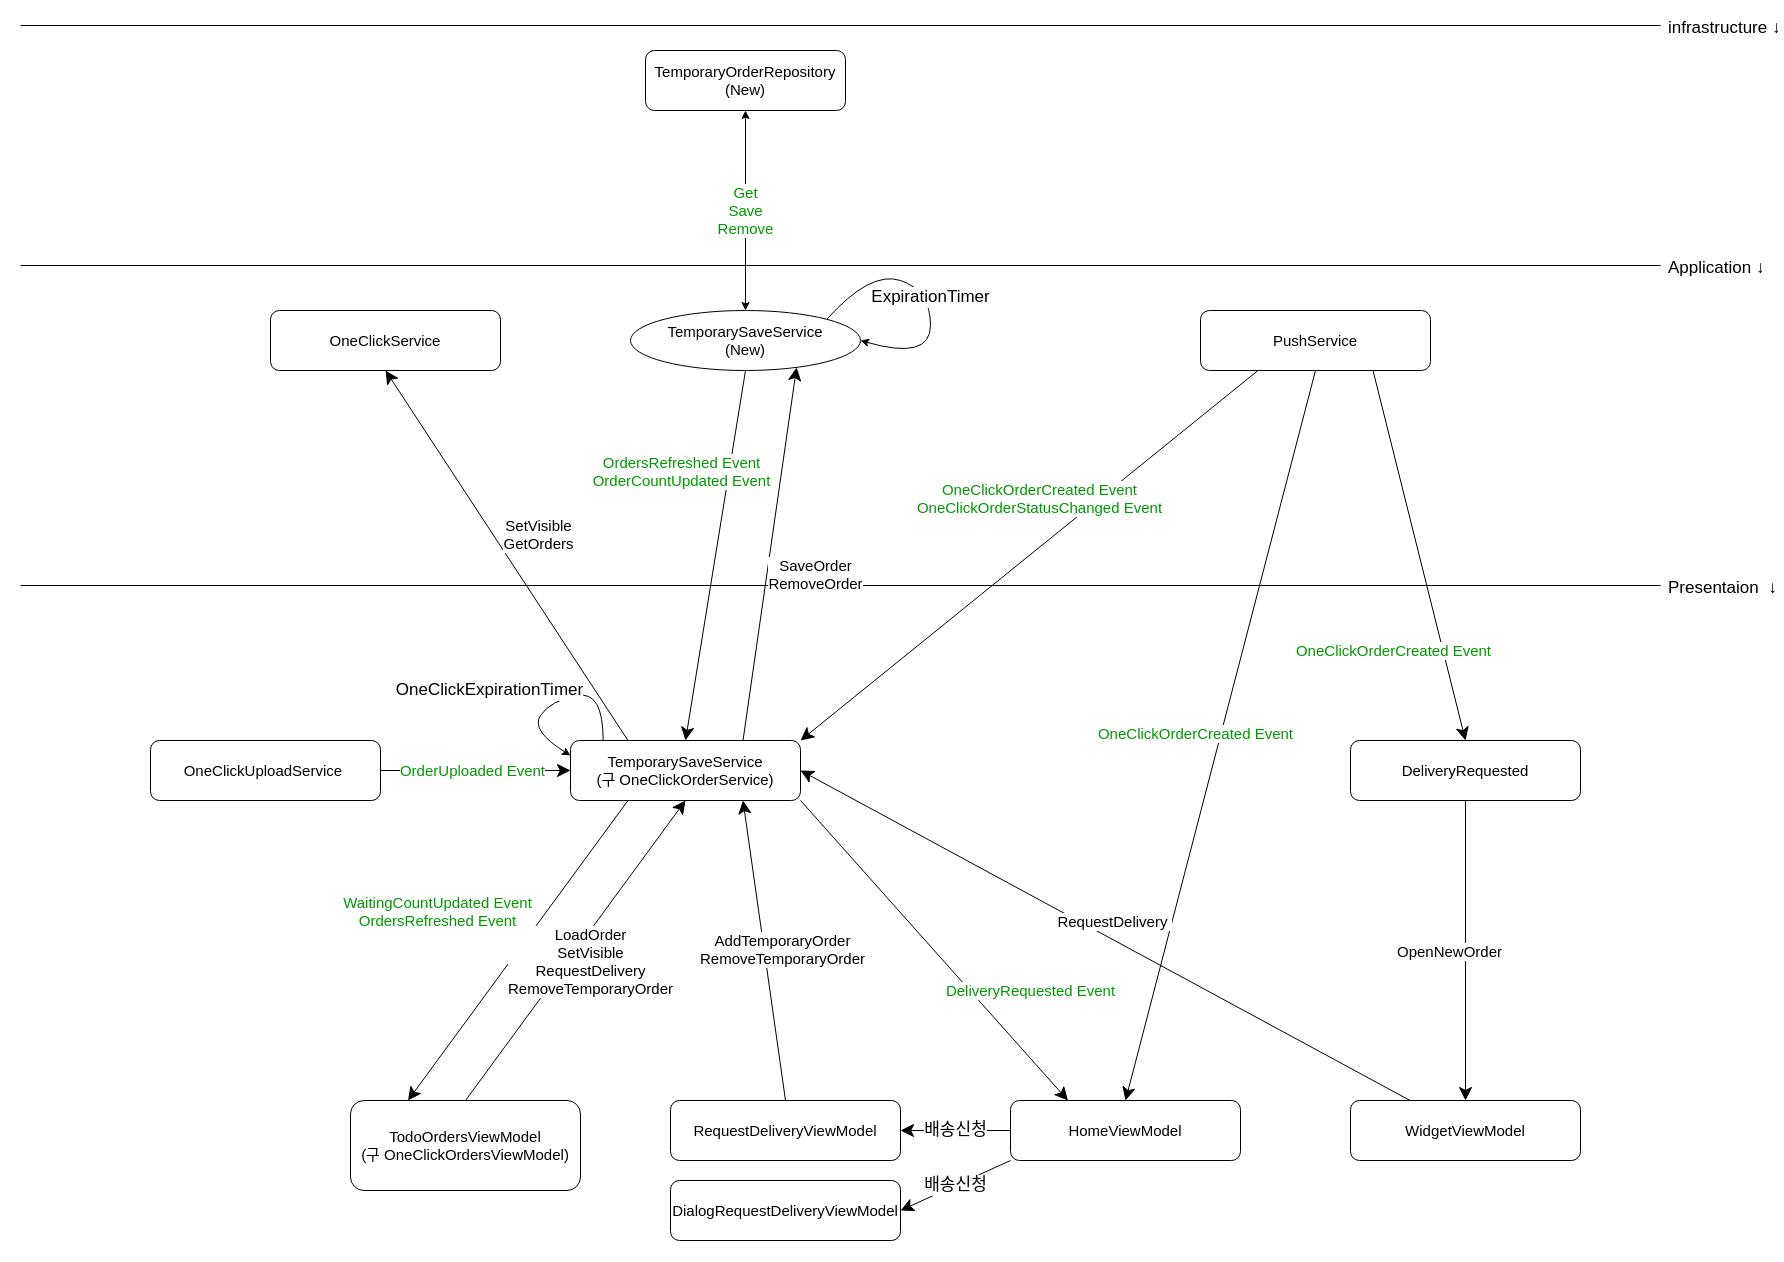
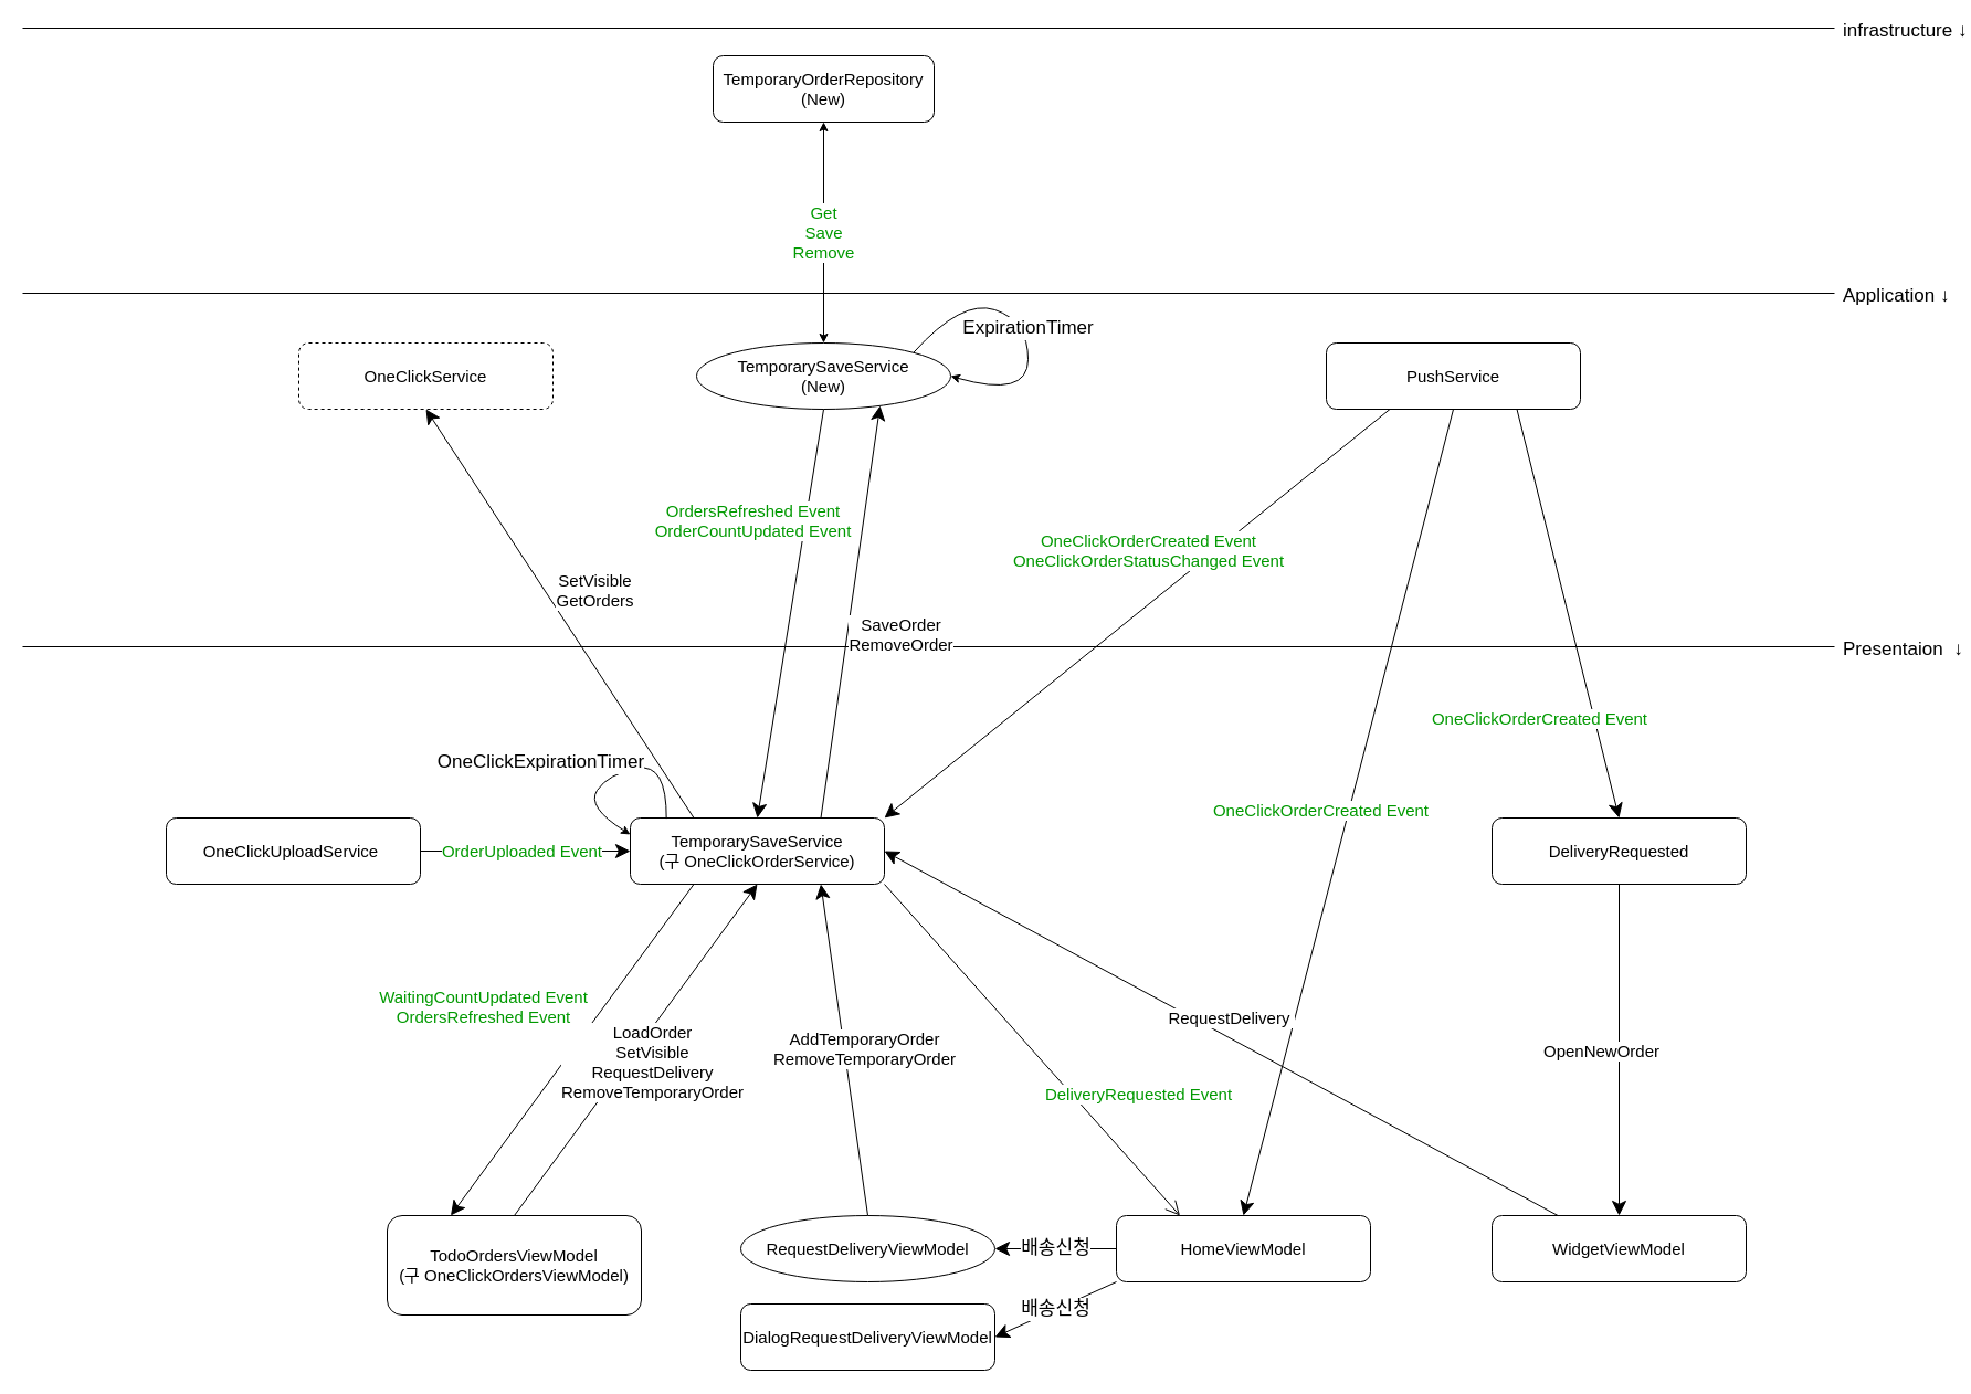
- <mxCell id="20" value="OneClickService" style="rounded=1;whiteSpace=wrap;html=1;fontSize=15;" parent="1" vertex="1"><mxGeometry x="270" y="310" width="230" height="60" as="geometry" /></mxCell>
+ <mxCell id="20" value="OneClickService" style="rounded=1;whiteSpace=wrap;html=1;fontSize=15;dashed=1;" parent="1" vertex="1"><mxGeometry x="270" y="310" width="230" height="60" as="geometry" /></mxCell>
- <mxCell id="26" value="DeliveryRequested Event" style="endArrow=classic;html=1;fontSize=15;entryX=0.25;entryY=0;entryDx=0;entryDy=0;strokeWidth=1;startSize=7;endSize=11;targetPerimeterSpacing=0;exitX=1;exitY=1;exitDx=0;exitDy=0;fontColor=#009900;" parent="1" source="13" target="6" edge="1"><mxGeometry x="0.467" y="45" width="50" height="50" relative="1" as="geometry"><mxPoint x="755" y="380" as="sourcePoint" /><mxPoint x="695" y="750" as="targetPoint" /><mxPoint as="offset" /></mxGeometry></mxCell>
+ <mxCell id="26" value="DeliveryRequested Event" style="endArrow=open;html=1;fontSize=15;entryX=0.25;entryY=0;entryDx=0;entryDy=0;strokeWidth=1;startSize=7;endSize=11;targetPerimeterSpacing=0;exitX=1;exitY=1;exitDx=0;exitDy=0;fontColor=#009900;" parent="1" source="13" target="6" edge="1"><mxGeometry x="0.467" y="45" width="50" height="50" relative="1" as="geometry"><mxPoint x="755" y="380" as="sourcePoint" /><mxPoint x="695" y="750" as="targetPoint" /><mxPoint as="offset" /></mxGeometry></mxCell>
- <mxCell id="11" value="RequestDeliveryViewModel" style="rounded=1;whiteSpace=wrap;html=1;fontSize=15;" parent="1" vertex="1"><mxGeometry x="670" y="1100" width="230" height="60" as="geometry" /></mxCell>
+ <mxCell id="11" value="RequestDeliveryViewModel" style="ellipse;whiteSpace=wrap;html=1;fontSize=15;" parent="1" vertex="1"><mxGeometry x="670" y="1100" width="230" height="60" as="geometry" /></mxCell>
